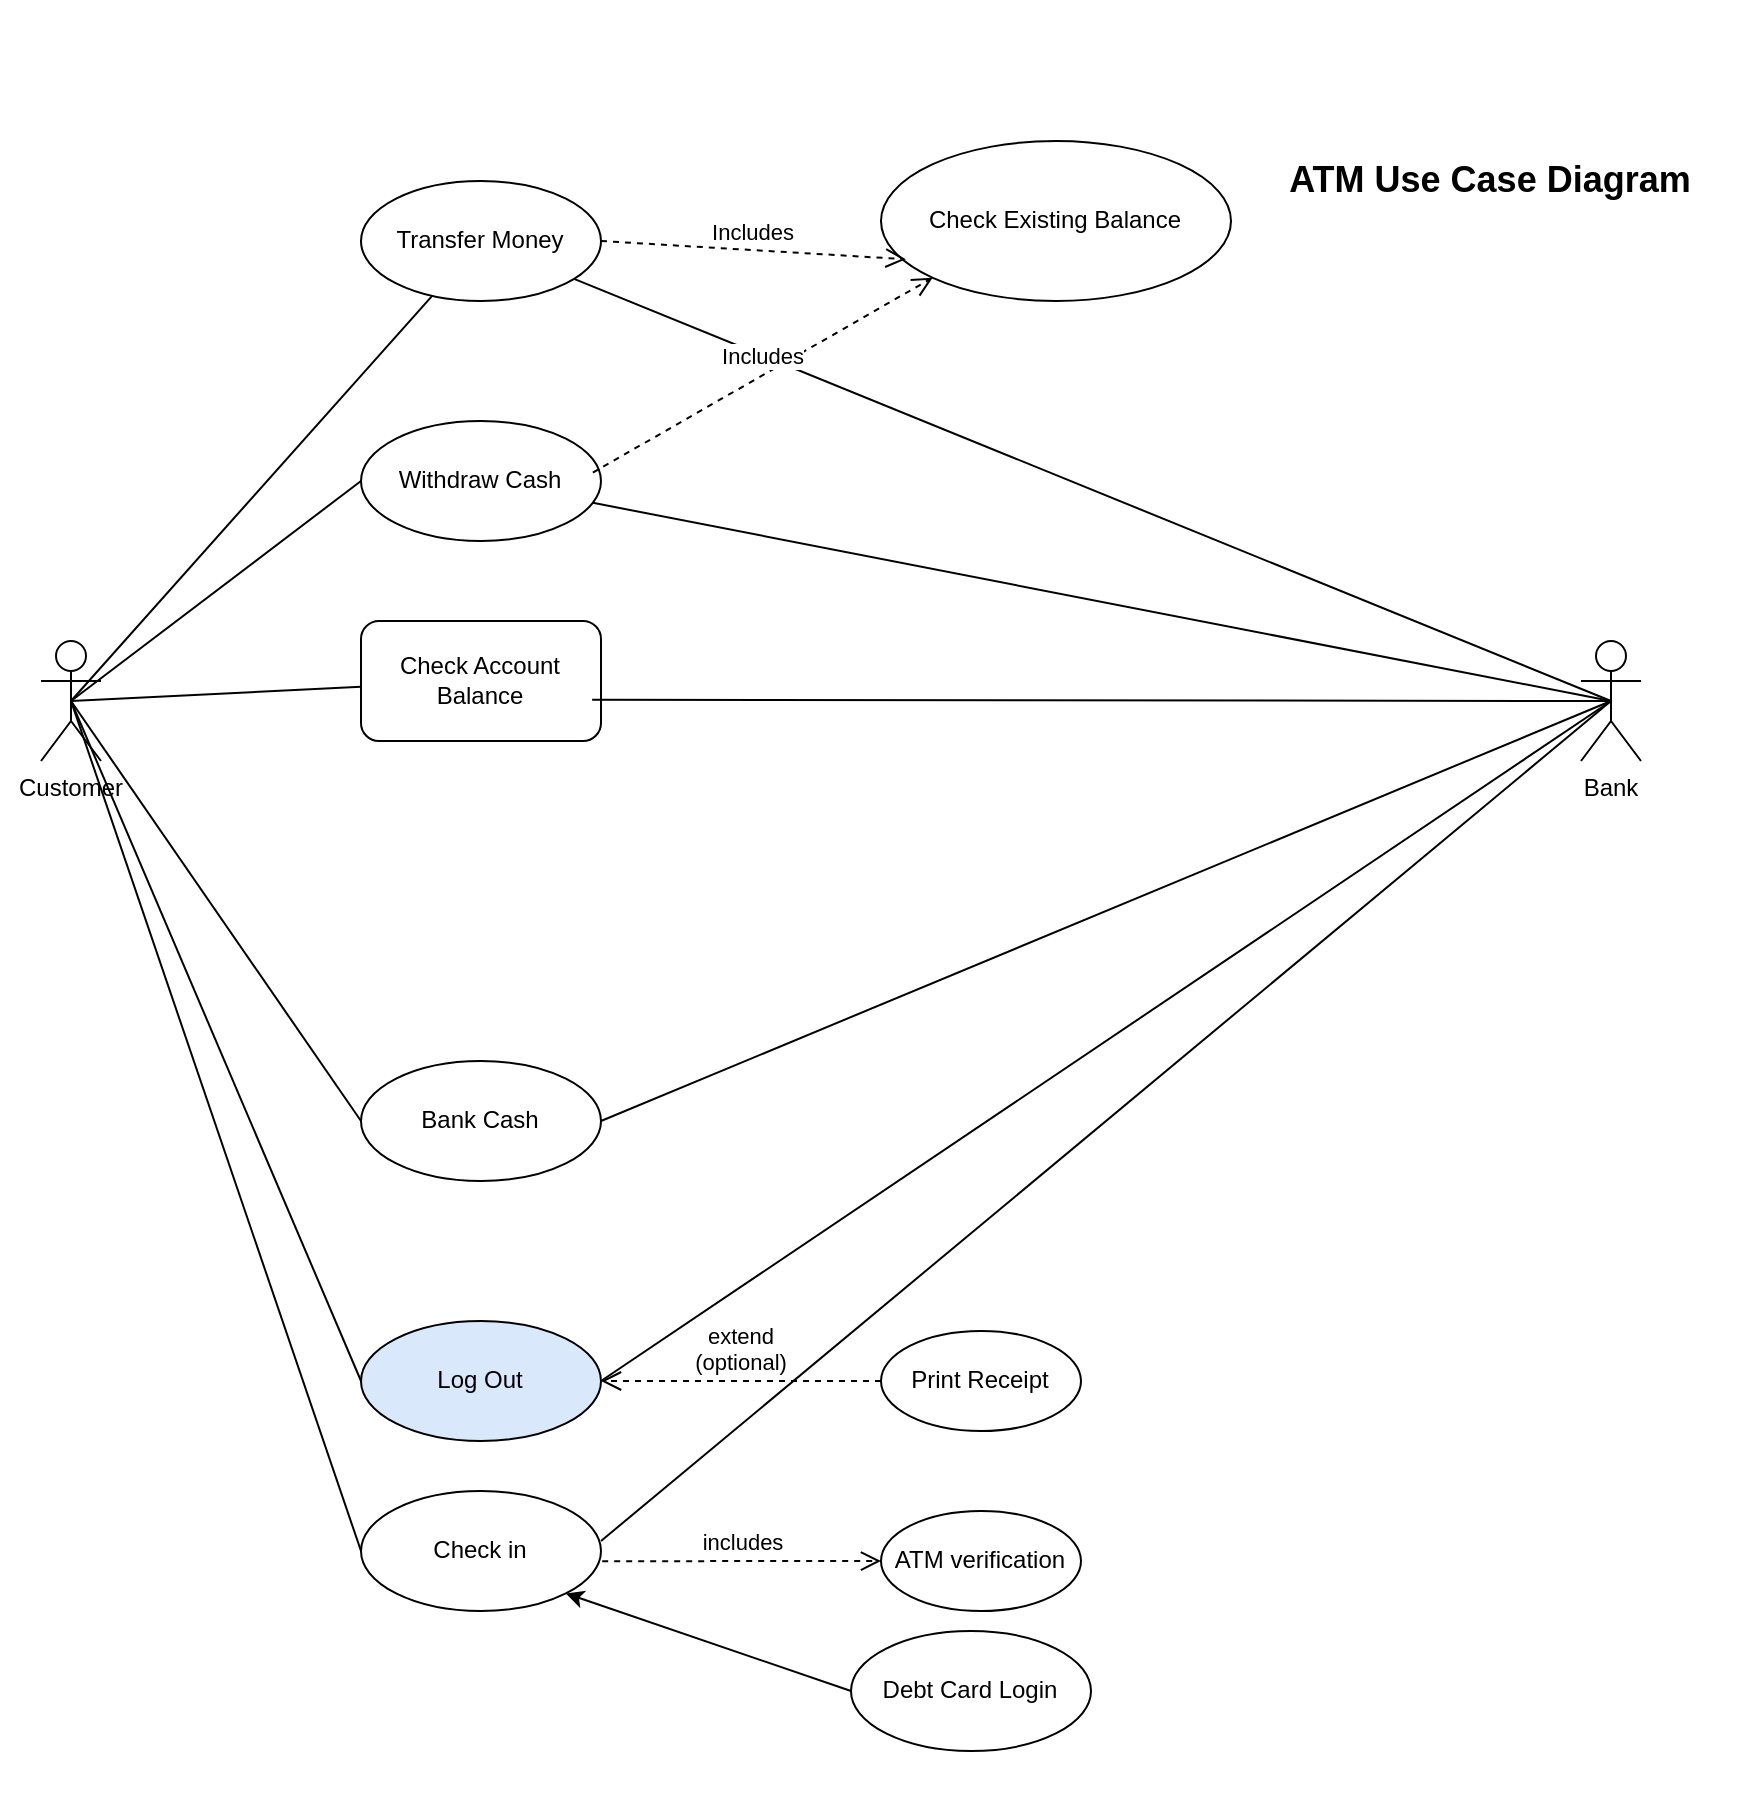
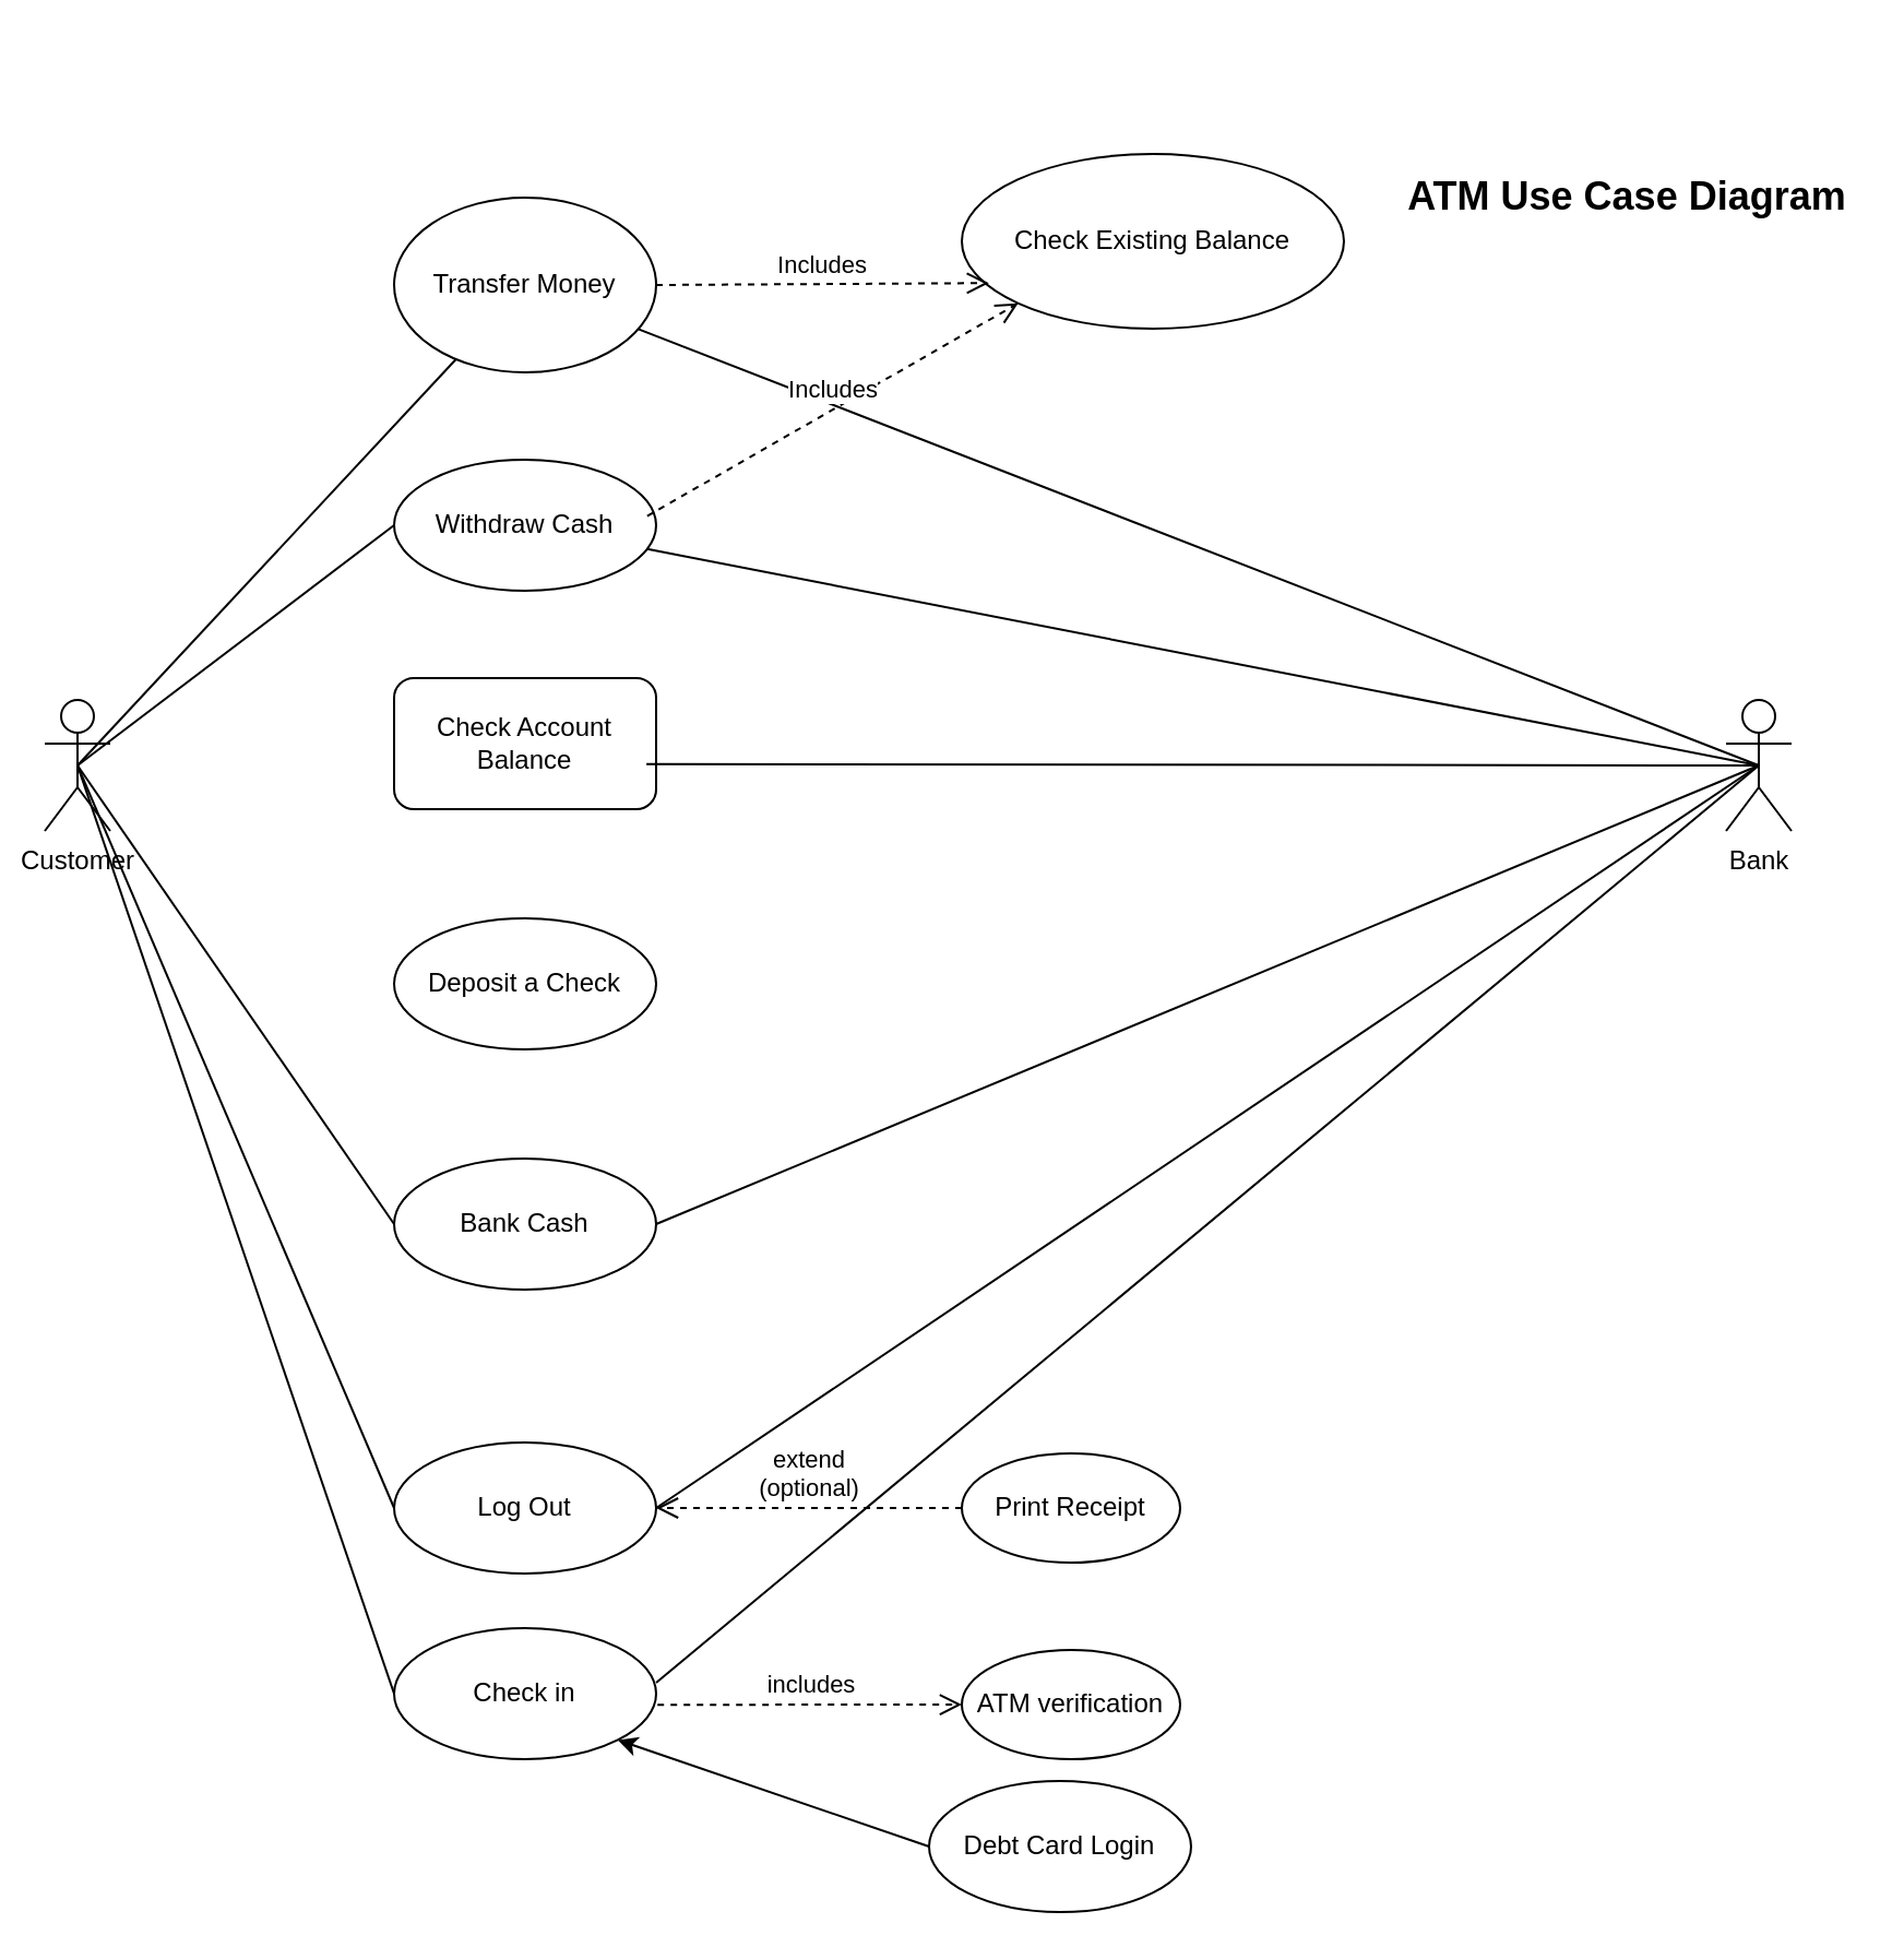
- <mxCell id="4" value="Transfer Money" style="ellipse;whiteSpace=wrap;html=1;" vertex="1" parent="1"><mxGeometry x="180" y="90" width="120" height="60" as="geometry" /></mxCell>
+ <mxCell id="4" value="Transfer Money" style="ellipse;whiteSpace=wrap;html=1;" vertex="1" parent="1"><mxGeometry x="180" y="90" width="120" height="80" as="geometry" /></mxCell>
- <mxCell id="25" value="" style="endArrow=none;html=1;exitX=0.5;exitY=0.5;exitDx=0;exitDy=0;exitPerimeter=0;" edge="1" parent="1" source="2" target="11"><mxGeometry width="50" height="50" relative="1" as="geometry"><mxPoint x="260" y="390" as="sourcePoint" /><mxPoint x="180" y="350" as="targetPoint" /></mxGeometry></mxCell>
+ <mxCell id="16" value="Deposit a Check" style="ellipse;whiteSpace=wrap;html=1;" vertex="1" parent="1"><mxGeometry x="180" y="420" width="120" height="60" as="geometry" /></mxCell>
- <mxCell id="14" value="Log Out" style="ellipse;whiteSpace=wrap;html=1;fillColor=#dae8fc;" vertex="1" parent="1"><mxGeometry x="180" y="660" width="120" height="60" as="geometry" /></mxCell>
+ <mxCell id="14" value="Log Out" style="ellipse;whiteSpace=wrap;html=1;" vertex="1" parent="1"><mxGeometry x="180" y="660" width="120" height="60" as="geometry" /></mxCell>
